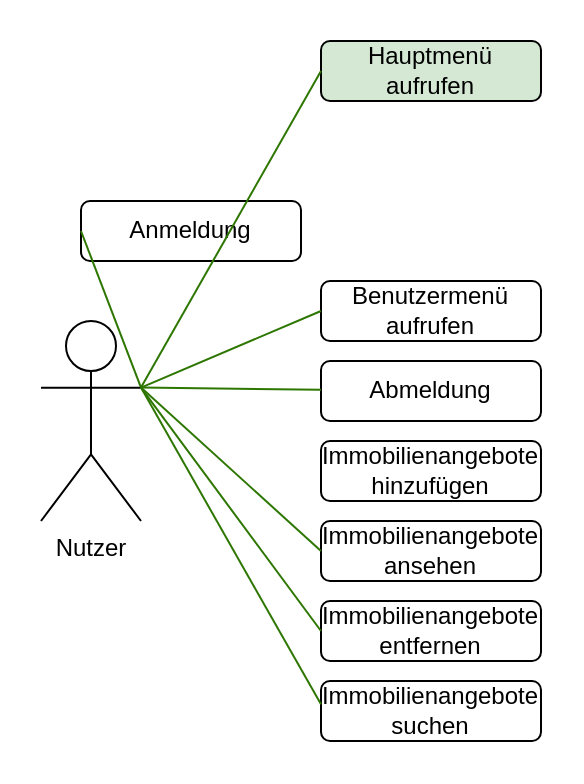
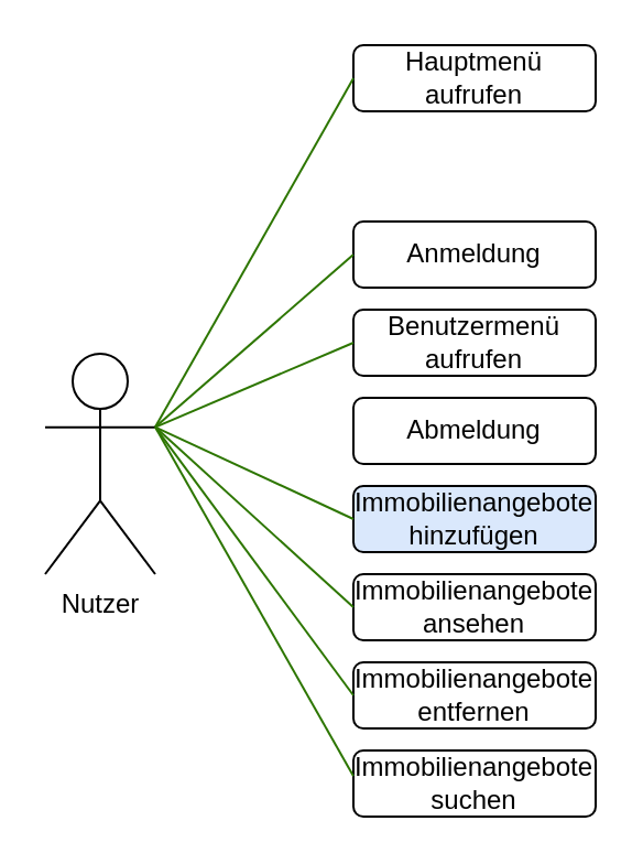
- <mxCell id="4" value="Hauptmenü&lt;br&gt;aufrufen" style="rounded=1;whiteSpace=wrap;html=1;fillColor=#d5e8d4;" vertex="1" parent="1"><mxGeometry x="160" y="20" width="110" height="30" as="geometry" /></mxCell>
+ <mxCell id="4" value="Hauptmenü&lt;br&gt;aufrufen" style="rounded=1;whiteSpace=wrap;html=1;" vertex="1" parent="1"><mxGeometry x="160" y="20" width="110" height="30" as="geometry" /></mxCell>
- <mxCell id="3" value="Anmeldung" style="rounded=1;whiteSpace=wrap;html=1;" vertex="1" parent="1"><mxGeometry x="40" y="100" width="110" height="30" as="geometry" /></mxCell>
+ <mxCell id="3" value="Anmeldung" style="rounded=1;whiteSpace=wrap;html=1;" vertex="1" parent="1"><mxGeometry x="160" y="100" width="110" height="30" as="geometry" /></mxCell>
- <mxCell id="17" value="" style="endArrow=none;html=1;fillColor=#60a917;strokeColor=#2D7600;exitX=1;exitY=0.333;exitDx=0;exitDy=0;exitPerimeter=0;" edge="1" parent="1" source="2" target="6"><mxGeometry width="50" height="50" relative="1" as="geometry"><mxPoint x="160" y="283.333" as="sourcePoint" /><mxPoint x="250" y="485" as="targetPoint" /></mxGeometry></mxCell>
+ <mxCell id="17" value="" style="endArrow=none;html=1;entryX=0;entryY=0.5;entryDx=0;entryDy=0;fillColor=#60a917;strokeColor=#2D7600;exitX=1;exitY=0.333;exitDx=0;exitDy=0;exitPerimeter=0;" edge="1" parent="1" source="2" target="7"><mxGeometry width="50" height="50" relative="1" as="geometry"><mxPoint x="160" y="283.333" as="sourcePoint" /><mxPoint x="250" y="485" as="targetPoint" /></mxGeometry></mxCell>
- <mxCell id="7" value="Immobilienangebote&lt;br&gt;hinzufügen" style="rounded=1;whiteSpace=wrap;html=1;" vertex="1" parent="1"><mxGeometry x="160" y="220" width="110" height="30" as="geometry" /></mxCell>
+ <mxCell id="7" value="Immobilienangebote&lt;br&gt;hinzufügen" style="rounded=1;whiteSpace=wrap;html=1;fillColor=#dae8fc;" vertex="1" parent="1"><mxGeometry x="160" y="220" width="110" height="30" as="geometry" /></mxCell>
